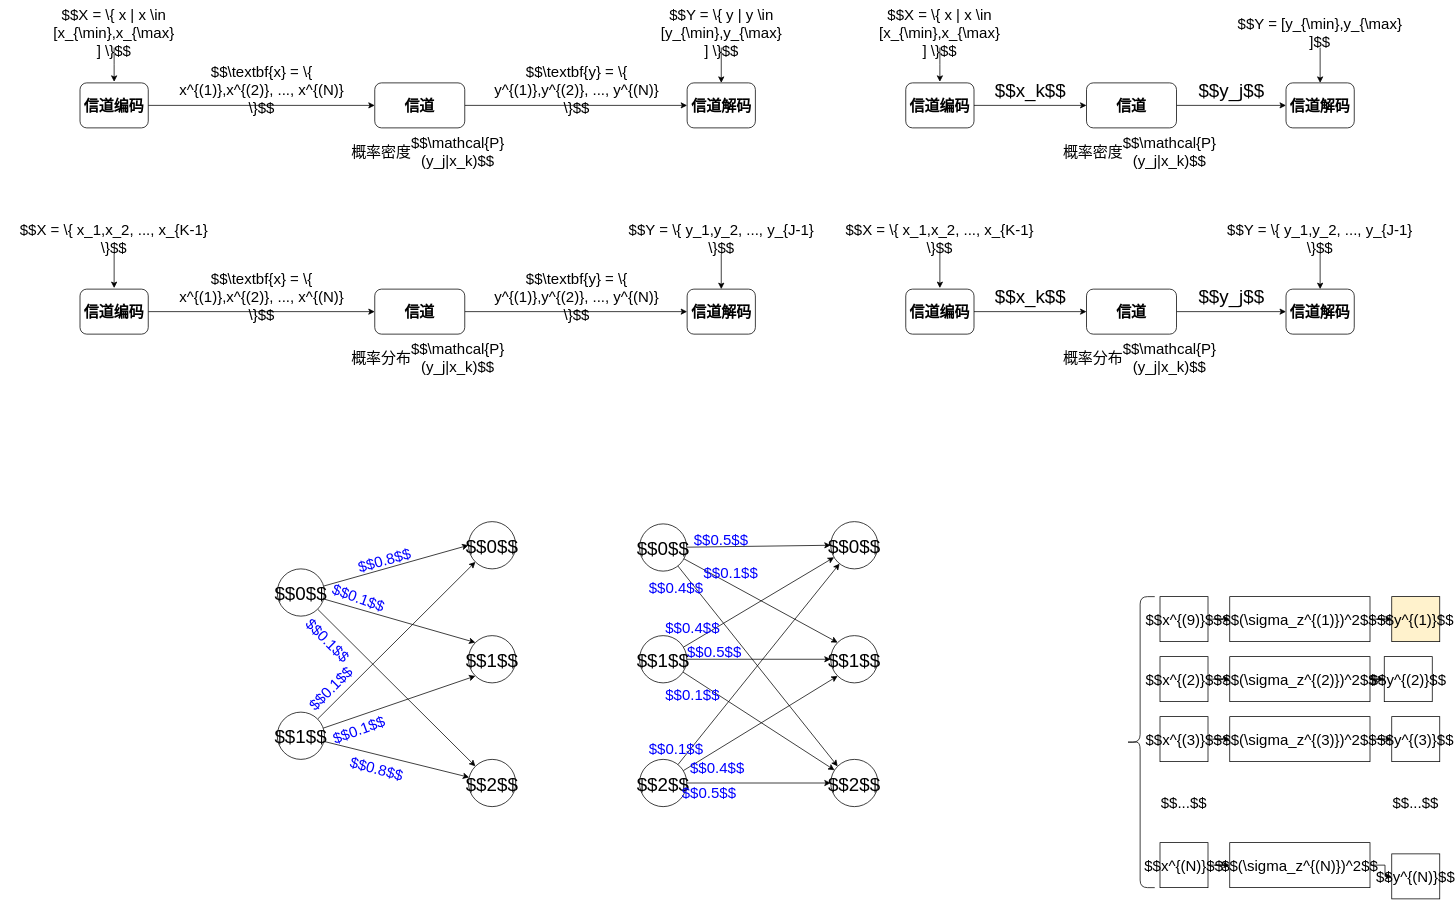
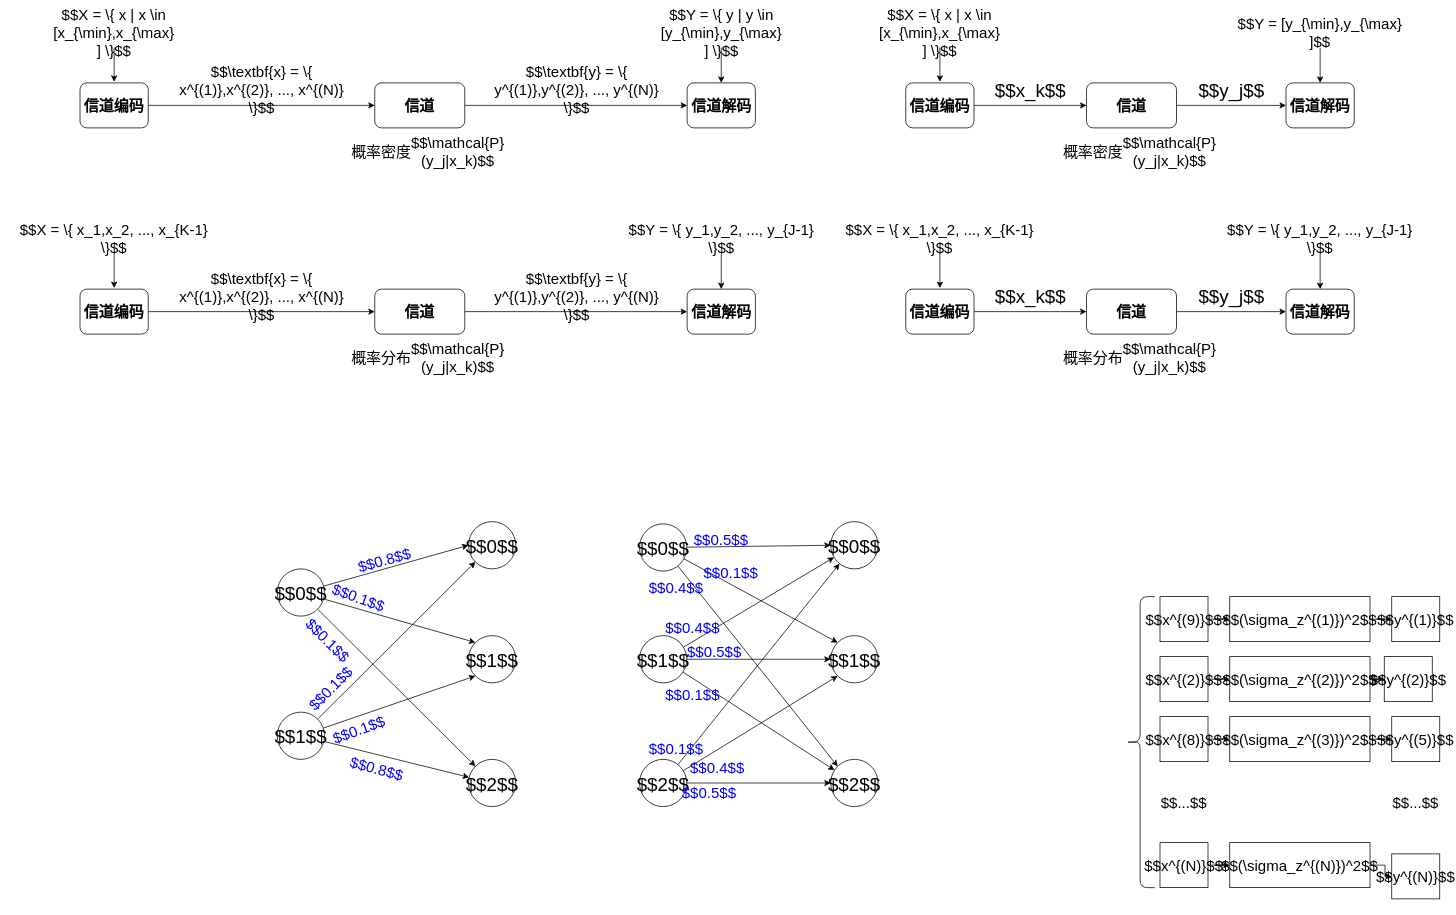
- <mxCell id="104" value="$$y^{(1)}$$" style="rounded=0;whiteSpace=wrap;html=1;fontSize=20;fillColor=#fff2cc;" vertex="1" parent="1"><mxGeometry x="1855" y="795" width="64" height="60" as="geometry" /></mxCell>
+ <mxCell id="104" value="$$y^{(1)}$$" style="rounded=0;whiteSpace=wrap;html=1;fontSize=20;" vertex="1" parent="1"><mxGeometry x="1855" y="795" width="64" height="60" as="geometry" /></mxCell>
- <mxCell id="100" value="$$x^{(3)}$$" style="rounded=0;whiteSpace=wrap;html=1;fontSize=20;" vertex="1" parent="1"><mxGeometry x="1546" y="955" width="64" height="60" as="geometry" /></mxCell>
+ <mxCell id="100" value="$$x^{(8)}$$" style="rounded=0;whiteSpace=wrap;html=1;fontSize=20;" vertex="1" parent="1"><mxGeometry x="1546" y="955" width="64" height="60" as="geometry" /></mxCell>
- <mxCell id="106" value="$$y^{(3)}$$" style="rounded=0;whiteSpace=wrap;html=1;fontSize=20;" vertex="1" parent="1"><mxGeometry x="1855" y="955" width="64" height="60" as="geometry" /></mxCell>
+ <mxCell id="106" value="$$y^{(5)}$$" style="rounded=0;whiteSpace=wrap;html=1;fontSize=20;" vertex="1" parent="1"><mxGeometry x="1855" y="955" width="64" height="60" as="geometry" /></mxCell>
